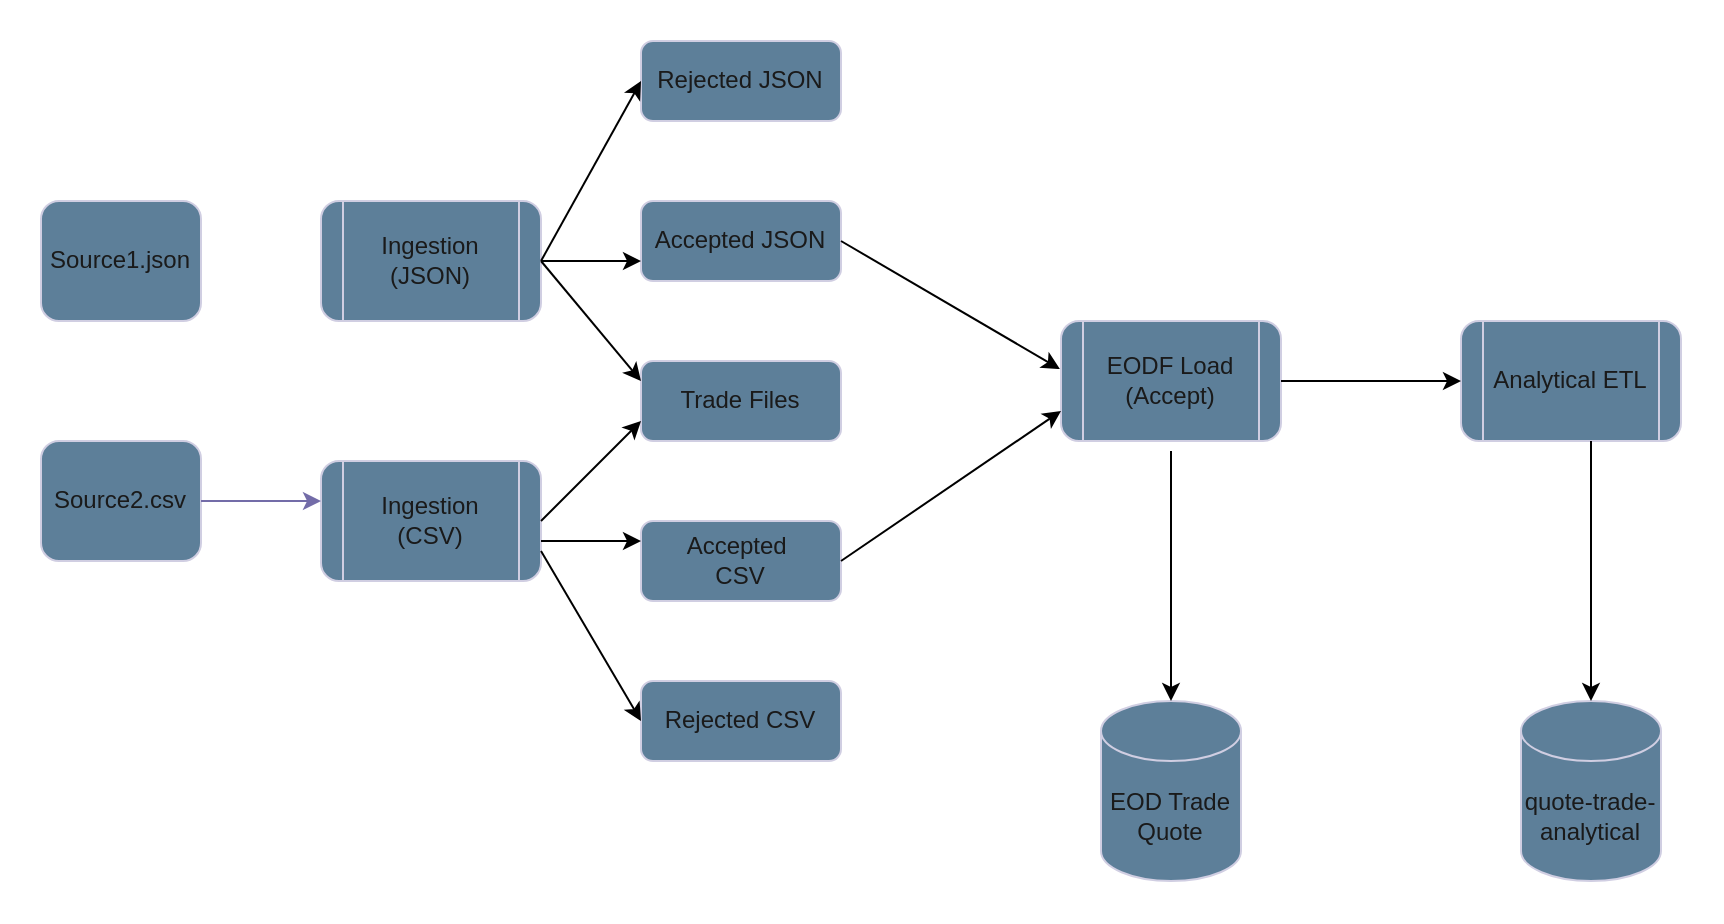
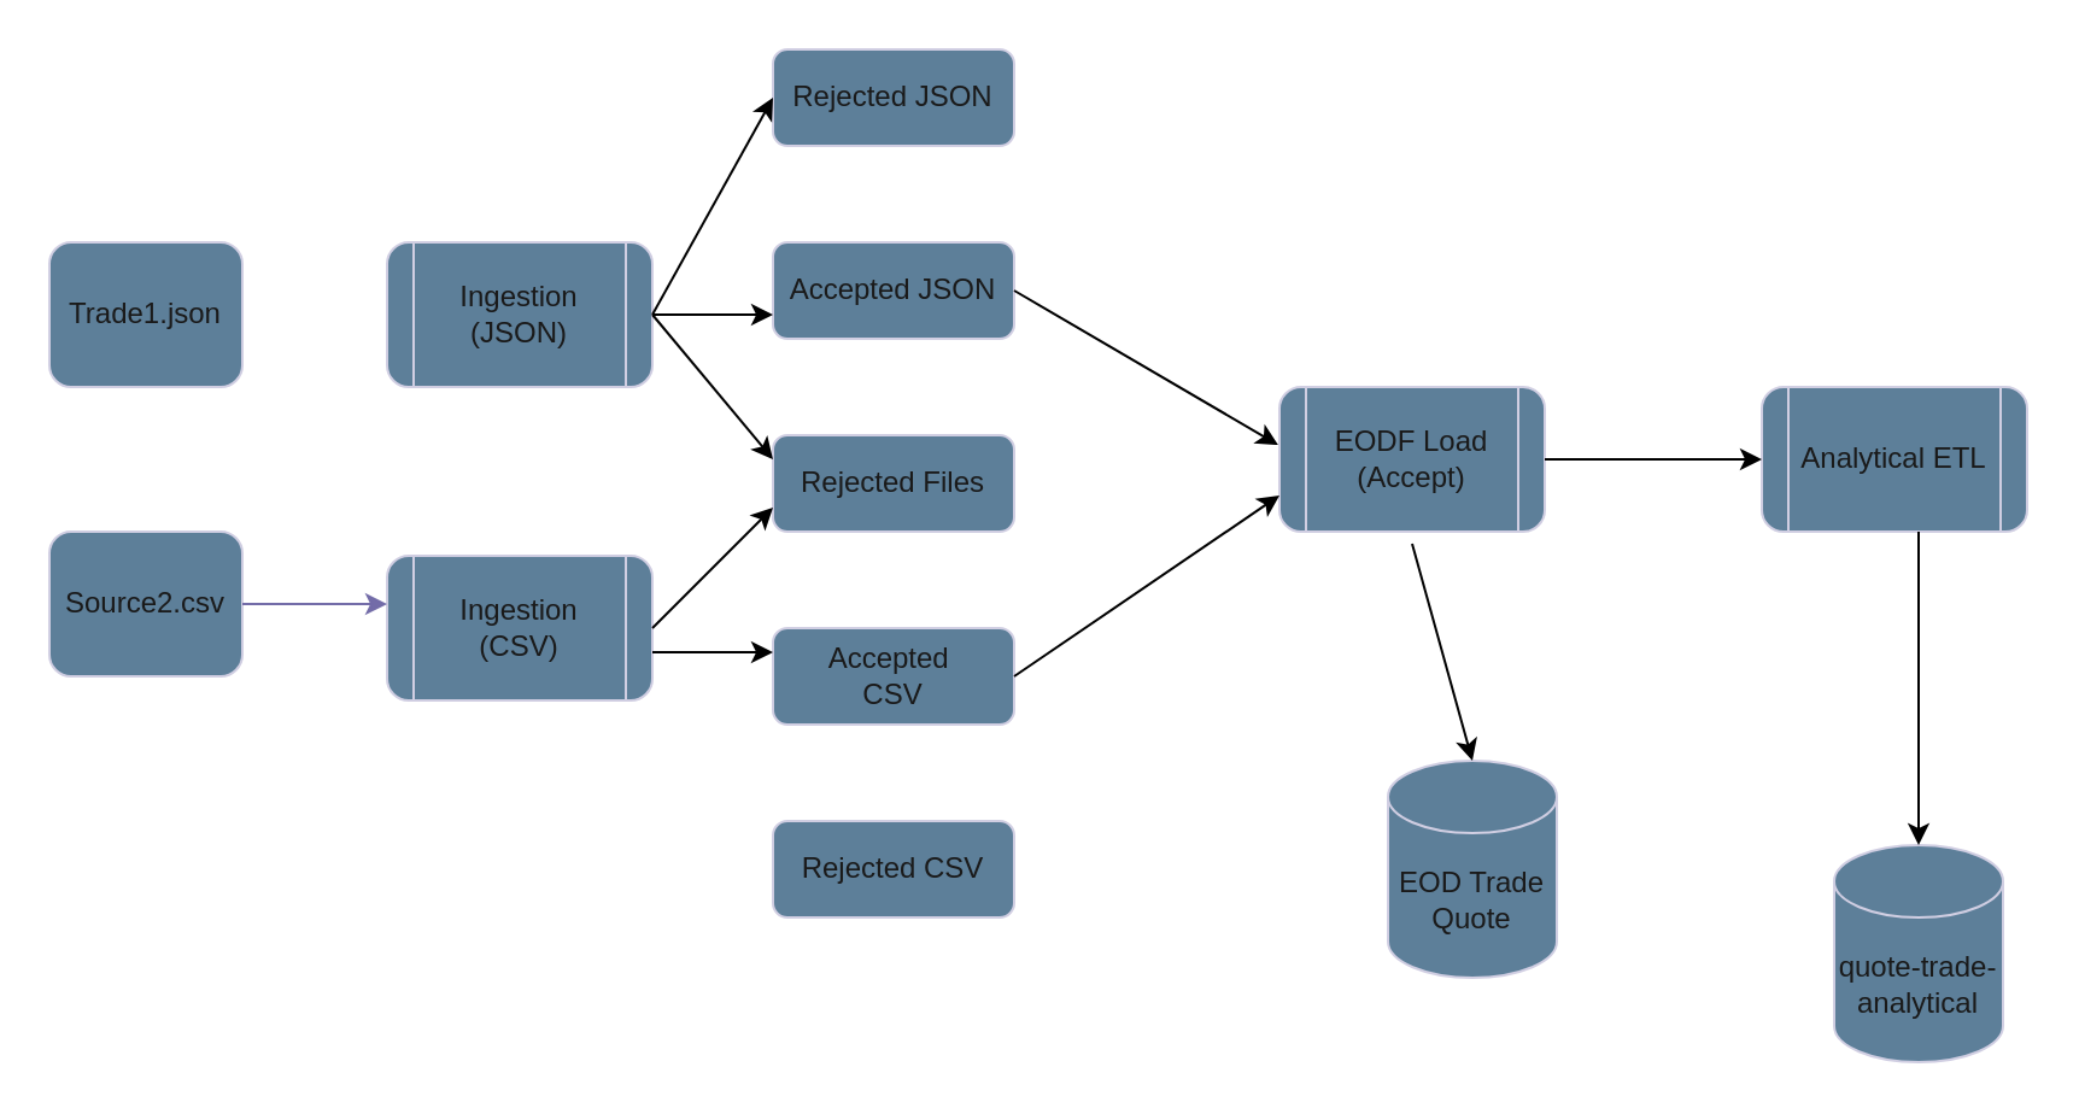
- <mxCell id="3" value="Source1.json" style="rounded=1;whiteSpace=wrap;html=1;labelBackgroundColor=none;fillColor=#5D7F99;strokeColor=#D0CEE2;fontColor=#1A1A1A;" parent="1" vertex="1"><mxGeometry x="20" y="100" width="80" height="60" as="geometry" /></mxCell>
+ <mxCell id="3" value="Trade1.json" style="rounded=1;whiteSpace=wrap;html=1;labelBackgroundColor=none;fillColor=#5D7F99;strokeColor=#D0CEE2;fontColor=#1A1A1A;" parent="1" vertex="1"><mxGeometry x="20" y="100" width="80" height="60" as="geometry" /></mxCell>
- <mxCell id="6" value="Trade Files" style="rounded=1;whiteSpace=wrap;html=1;labelBackgroundColor=none;fillColor=#5D7F99;strokeColor=#D0CEE2;fontColor=#1A1A1A;" parent="1" vertex="1"><mxGeometry x="320" y="180" width="100" height="40" as="geometry" /></mxCell>
+ <mxCell id="6" value="Rejected Files" style="rounded=1;whiteSpace=wrap;html=1;labelBackgroundColor=none;fillColor=#5D7F99;strokeColor=#D0CEE2;fontColor=#1A1A1A;" parent="1" vertex="1"><mxGeometry x="320" y="180" width="100" height="40" as="geometry" /></mxCell>
- <mxCell id="21" value="" style="endArrow=classic;html=1;rounded=1;entryX=0;entryY=0.5;entryDx=0;entryDy=0;exitX=1;exitY=0.75;exitDx=0;exitDy=0;" edge="1" parent="1" source="10" target="15"><mxGeometry width="50" height="50" relative="1" as="geometry"><mxPoint x="270" y="270" as="sourcePoint" /><mxPoint x="320" y="235" as="targetPoint" /></mxGeometry></mxCell>
- <mxCell id="12" value="EOD Trade Quote" style="shape=cylinder3;whiteSpace=wrap;html=1;boundedLbl=1;backgroundOutline=1;size=15;strokeColor=#D0CEE2;fontColor=#1A1A1A;fillColor=#5D7F99;labelBackgroundColor=none;rounded=1;" parent="1" vertex="1"><mxGeometry x="550" y="350" width="70" height="90" as="geometry" /></mxCell>
+ <mxCell id="12" value="EOD Trade Quote" style="shape=cylinder3;whiteSpace=wrap;html=1;boundedLbl=1;backgroundOutline=1;size=15;strokeColor=#D0CEE2;fontColor=#1A1A1A;fillColor=#5D7F99;labelBackgroundColor=none;rounded=1;" parent="1" vertex="1"><mxGeometry x="575" y="315" width="70" height="90" as="geometry" /></mxCell>
